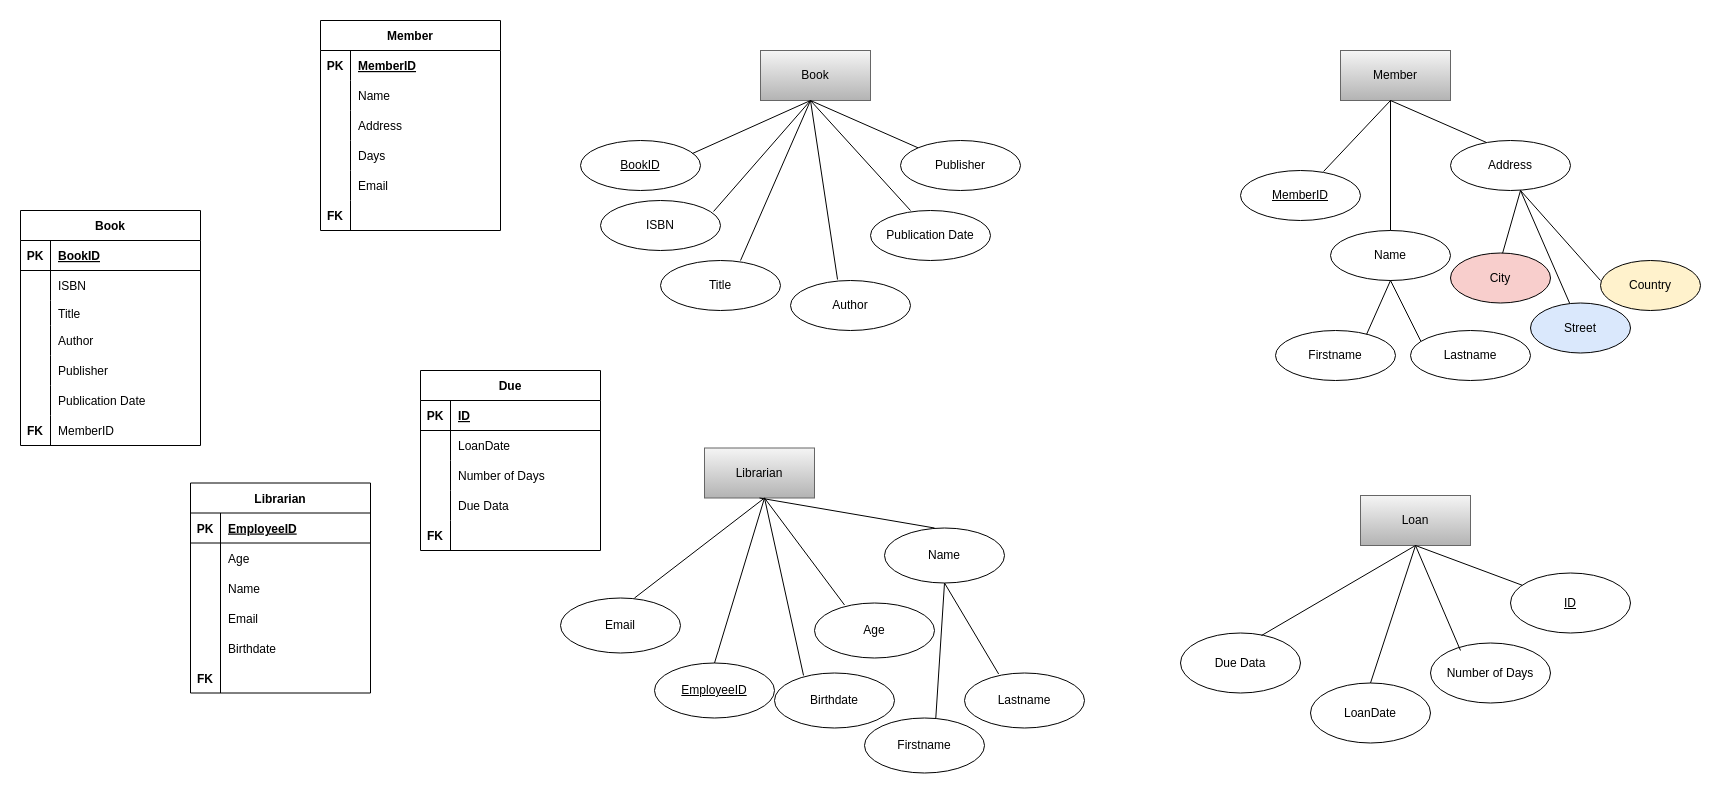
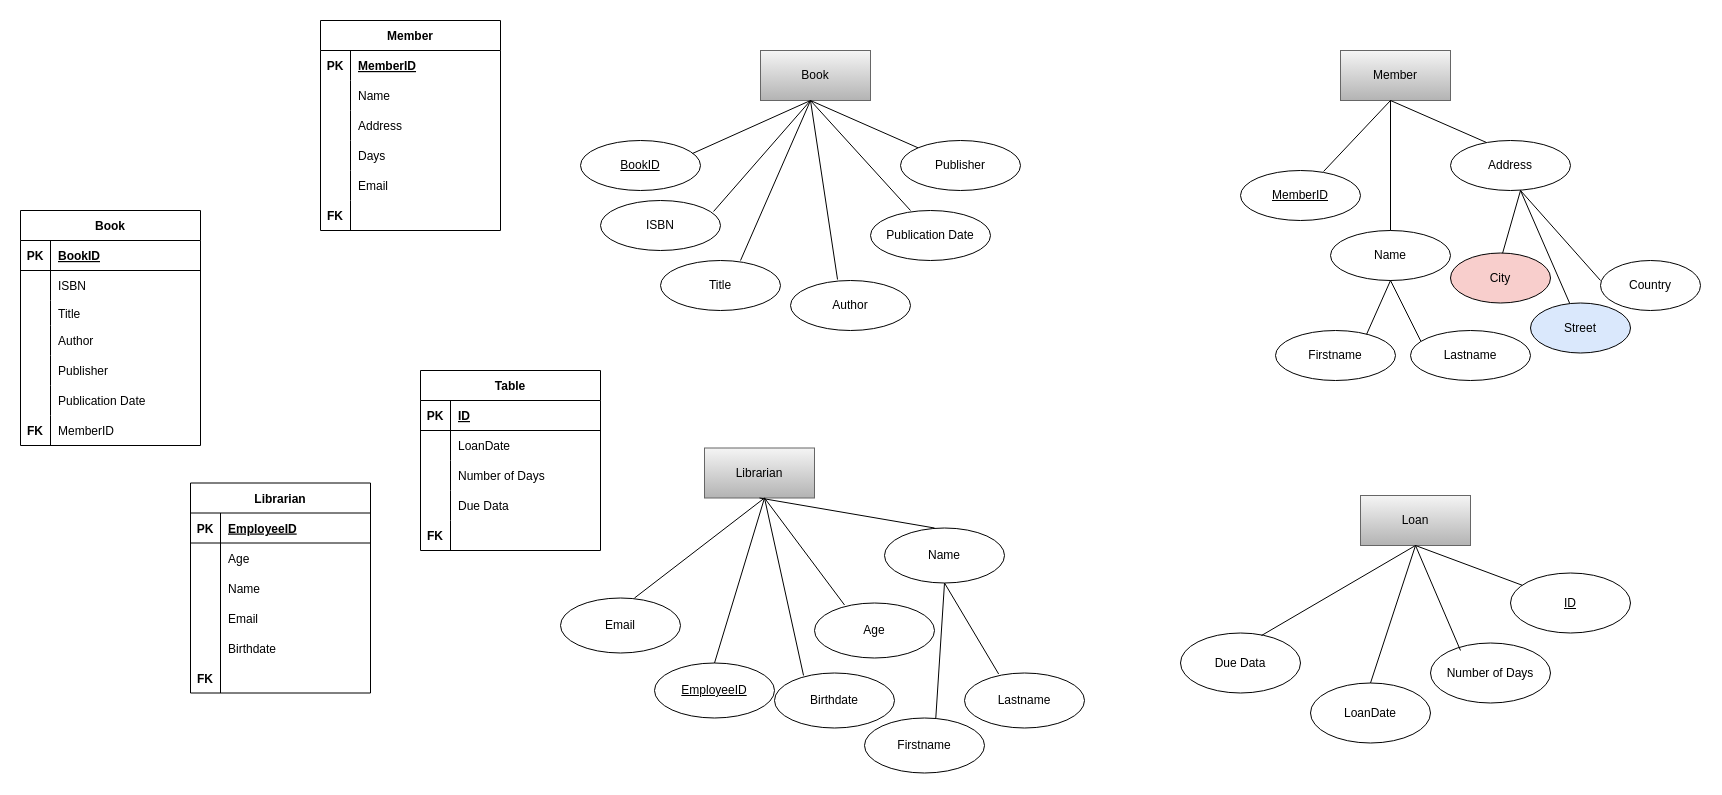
- <mxCell id="30" value="Country" style="ellipse;whiteSpace=wrap;html=1;fillColor=#fff2cc;" vertex="1" parent="1"><mxGeometry x="1600" y="260" width="100" height="50" as="geometry" /></mxCell>
+ <mxCell id="30" value="Country" style="ellipse;whiteSpace=wrap;html=1;" vertex="1" parent="1"><mxGeometry x="1600" y="260" width="100" height="50" as="geometry" /></mxCell>
- <mxCell id="116" value="Due" style="shape=table;startSize=30;container=1;collapsible=1;childLayout=tableLayout;fixedRows=1;rowLines=0;fontStyle=1;align=center;resizeLast=1;" vertex="1" parent="1"><mxGeometry x="420" y="370" width="180" height="180" as="geometry" /></mxCell>
+ <mxCell id="116" value="Table" style="shape=table;startSize=30;container=1;collapsible=1;childLayout=tableLayout;fixedRows=1;rowLines=0;fontStyle=1;align=center;resizeLast=1;" vertex="1" parent="1"><mxGeometry x="420" y="370" width="180" height="180" as="geometry" /></mxCell>
